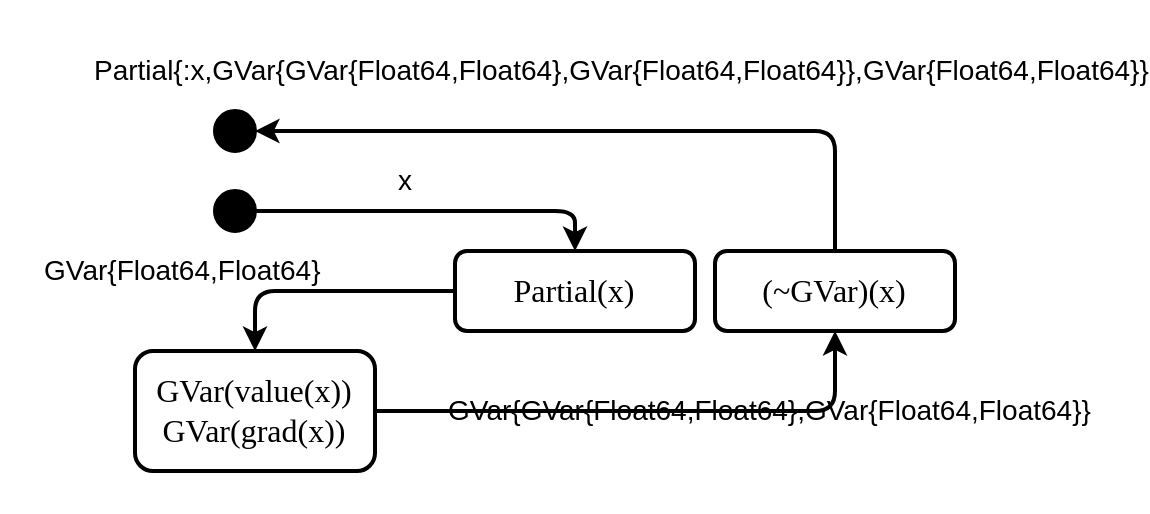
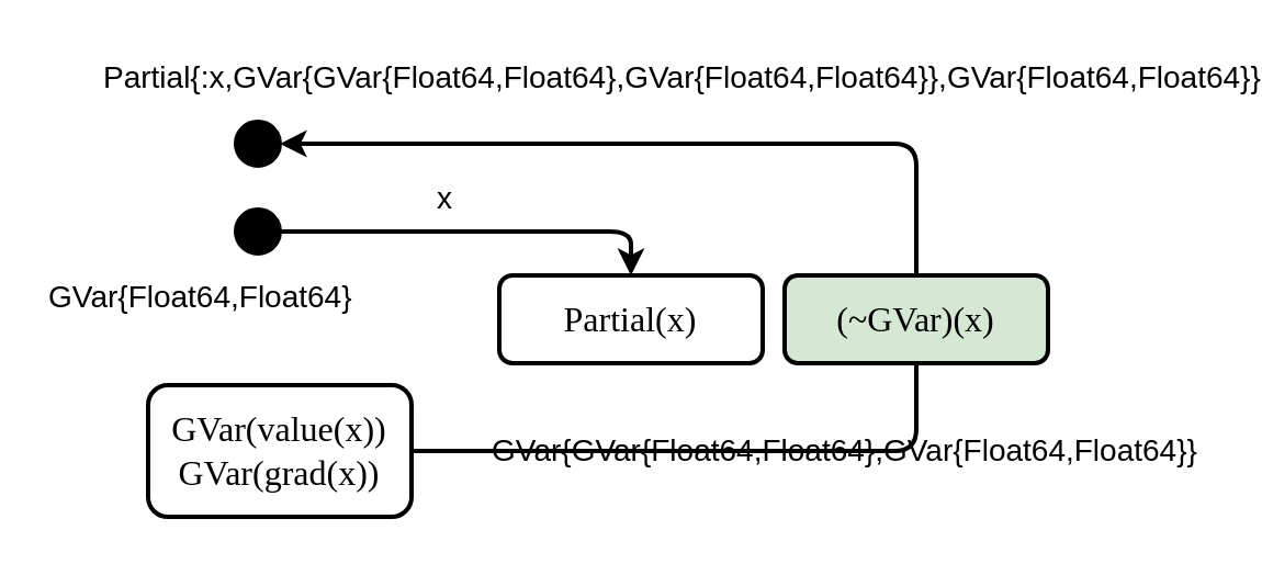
- <mxCell id="4" value="" style="endArrow=none;html=1;exitX=0.5;exitY=0;exitDx=0;exitDy=0;entryX=0;entryY=0.5;entryDx=0;entryDy=0;strokeWidth=2;endFill=0;startArrow=classic;startFill=1;strokeColor=#000000;" parent="1" source="8" target="7" edge="1"><mxGeometry width="50" height="50" relative="1" as="geometry"><mxPoint x="147" y="185" as="sourcePoint" /><mxPoint x="347" y="185" as="targetPoint" /><Array as="points"><mxPoint x="127" y="145" /></Array></mxGeometry></mxCell>
- <mxCell id="9" value="&lt;font style=&quot;font-size: 16px&quot;&gt;(~GVar)(x)&lt;/font&gt;" style="rounded=1;whiteSpace=wrap;html=1;strokeWidth=2;fontFamily=Times New Roman;strokeColor=#000000;fontColor=#000000;" parent="1" vertex="1"><mxGeometry x="357" y="125" width="120" height="40" as="geometry" /></mxCell>
+ <mxCell id="9" value="&lt;font style=&quot;font-size: 16px&quot;&gt;(~GVar)(x)&lt;/font&gt;" style="rounded=1;whiteSpace=wrap;html=1;strokeWidth=2;fontFamily=Times New Roman;strokeColor=#000000;fontColor=#000000;fillColor=#d5e8d4;" parent="1" vertex="1"><mxGeometry x="357" y="125" width="120" height="40" as="geometry" /></mxCell>
- <mxCell id="5" value="" style="endArrow=classic;html=1;exitX=1;exitY=0.5;exitDx=0;exitDy=0;entryX=0.5;entryY=1;entryDx=0;entryDy=0;strokeWidth=2;strokeColor=#000000;fontColor=#000000;" parent="1" source="8" target="9" edge="1"><mxGeometry width="50" height="50" relative="1" as="geometry"><mxPoint x="137" y="285" as="sourcePoint" /><mxPoint x="337" y="285" as="targetPoint" /><Array as="points"><mxPoint x="367" y="205" /><mxPoint x="417" y="205" /></Array></mxGeometry></mxCell>
+ <mxCell id="5" value="" style="endArrow=none;html=1;exitX=1;exitY=0.5;exitDx=0;exitDy=0;entryX=0.5;entryY=1;entryDx=0;entryDy=0;strokeWidth=2;strokeColor=#000000;fontColor=#000000;" parent="1" source="8" target="9" edge="1"><mxGeometry width="50" height="50" relative="1" as="geometry"><mxPoint x="137" y="285" as="sourcePoint" /><mxPoint x="337" y="285" as="targetPoint" /><Array as="points"><mxPoint x="367" y="205" /><mxPoint x="417" y="205" /></Array></mxGeometry></mxCell>
